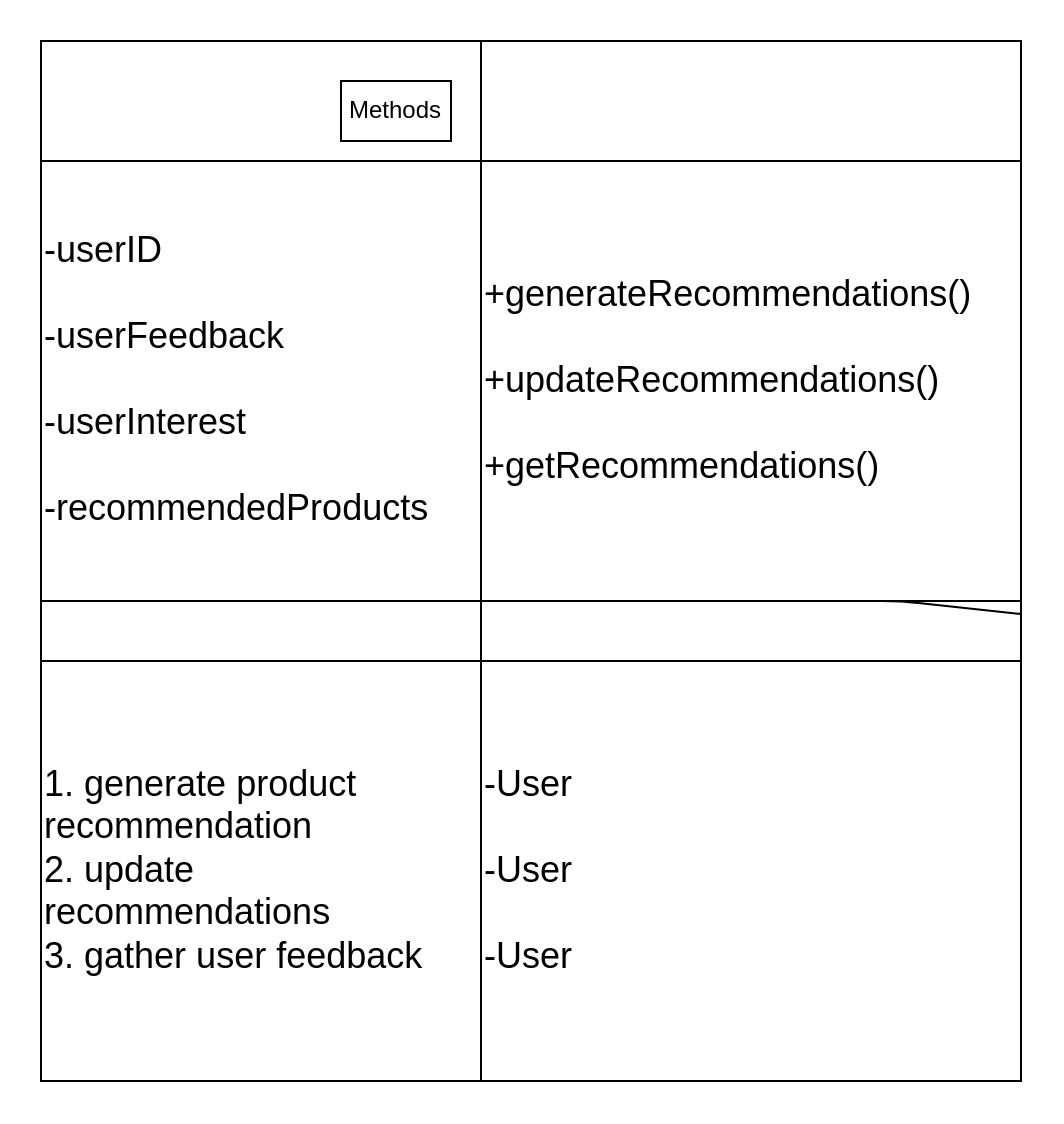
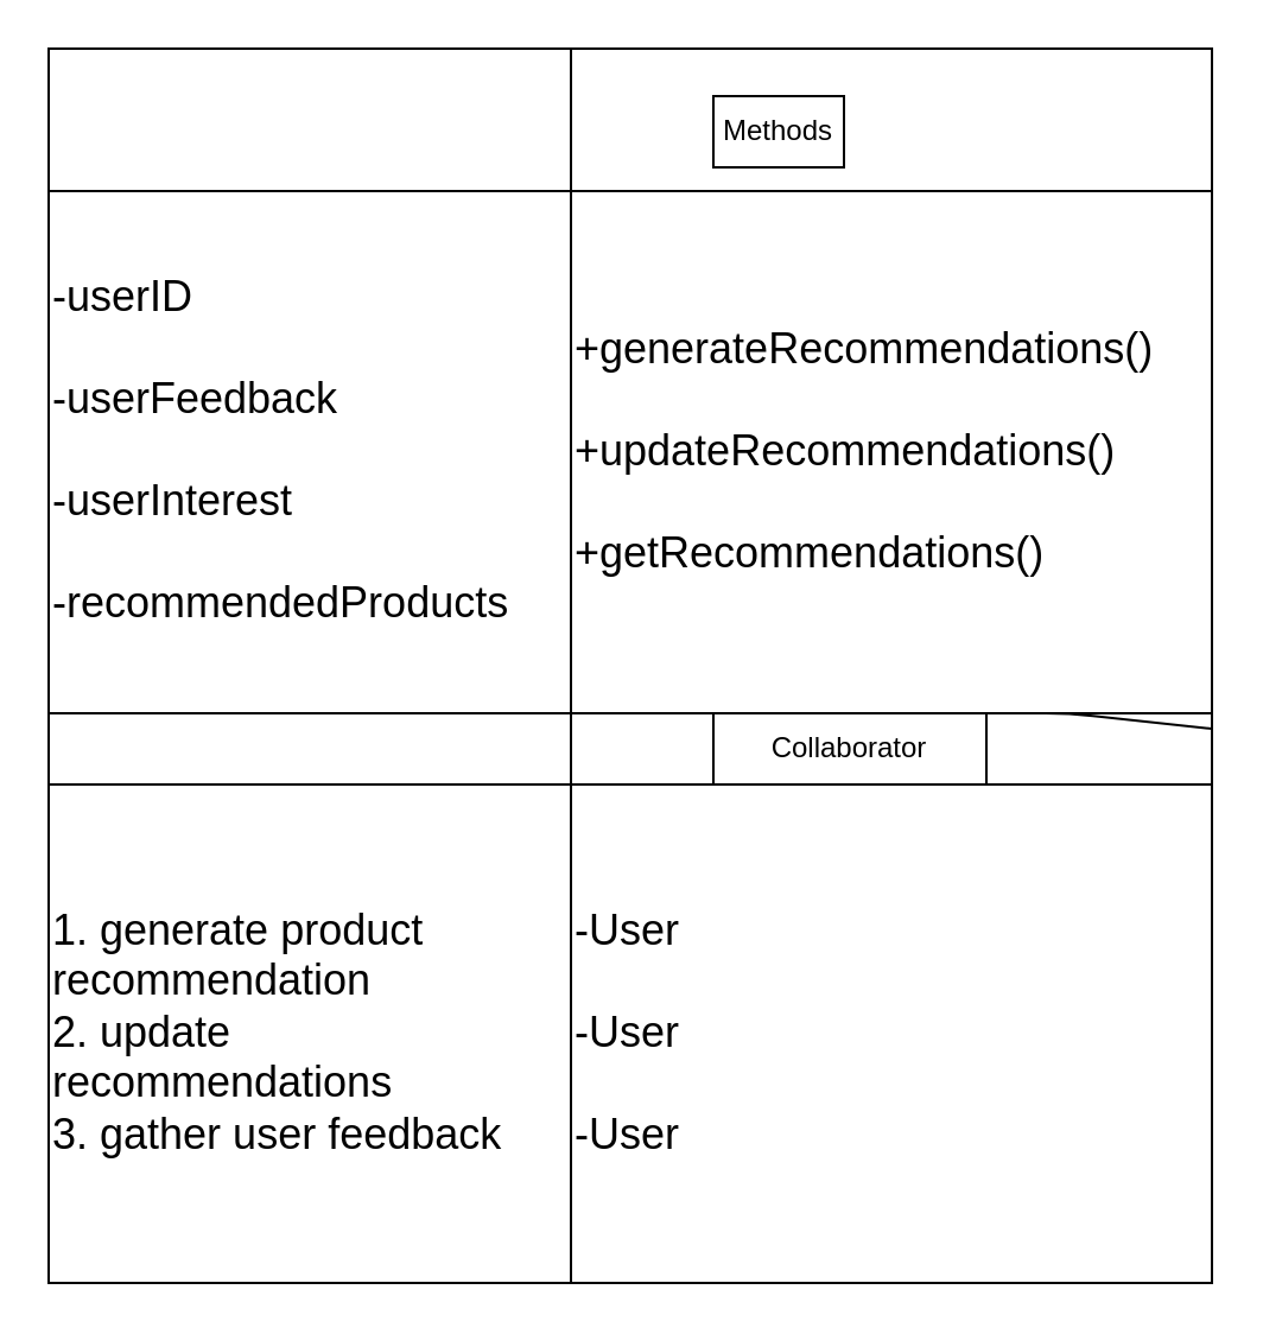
- <mxCell id="3" value="Methods" style="text;html=1;strokeColor=#000000;fillColor=none;align=center;verticalAlign=middle;whiteSpace=wrap;rounded=0;fontColor=#000000;" parent="1" vertex="1"><mxGeometry x="170" y="40" width="55" height="30" as="geometry" /></mxCell>
+ <mxCell id="3" value="Methods" style="text;html=1;strokeColor=#000000;fillColor=none;align=center;verticalAlign=middle;whiteSpace=wrap;rounded=0;fontColor=#000000;" parent="1" vertex="1"><mxGeometry x="300" y="40" width="55" height="30" as="geometry" /></mxCell>
+ <mxCell id="6" value="Collaborator" style="text;html=1;strokeColor=#000000;fillColor=none;align=center;verticalAlign=middle;whiteSpace=wrap;rounded=0;fontColor=#000000;" parent="1" vertex="1"><mxGeometry x="300" y="300" width="115" height="30" as="geometry" /></mxCell>
